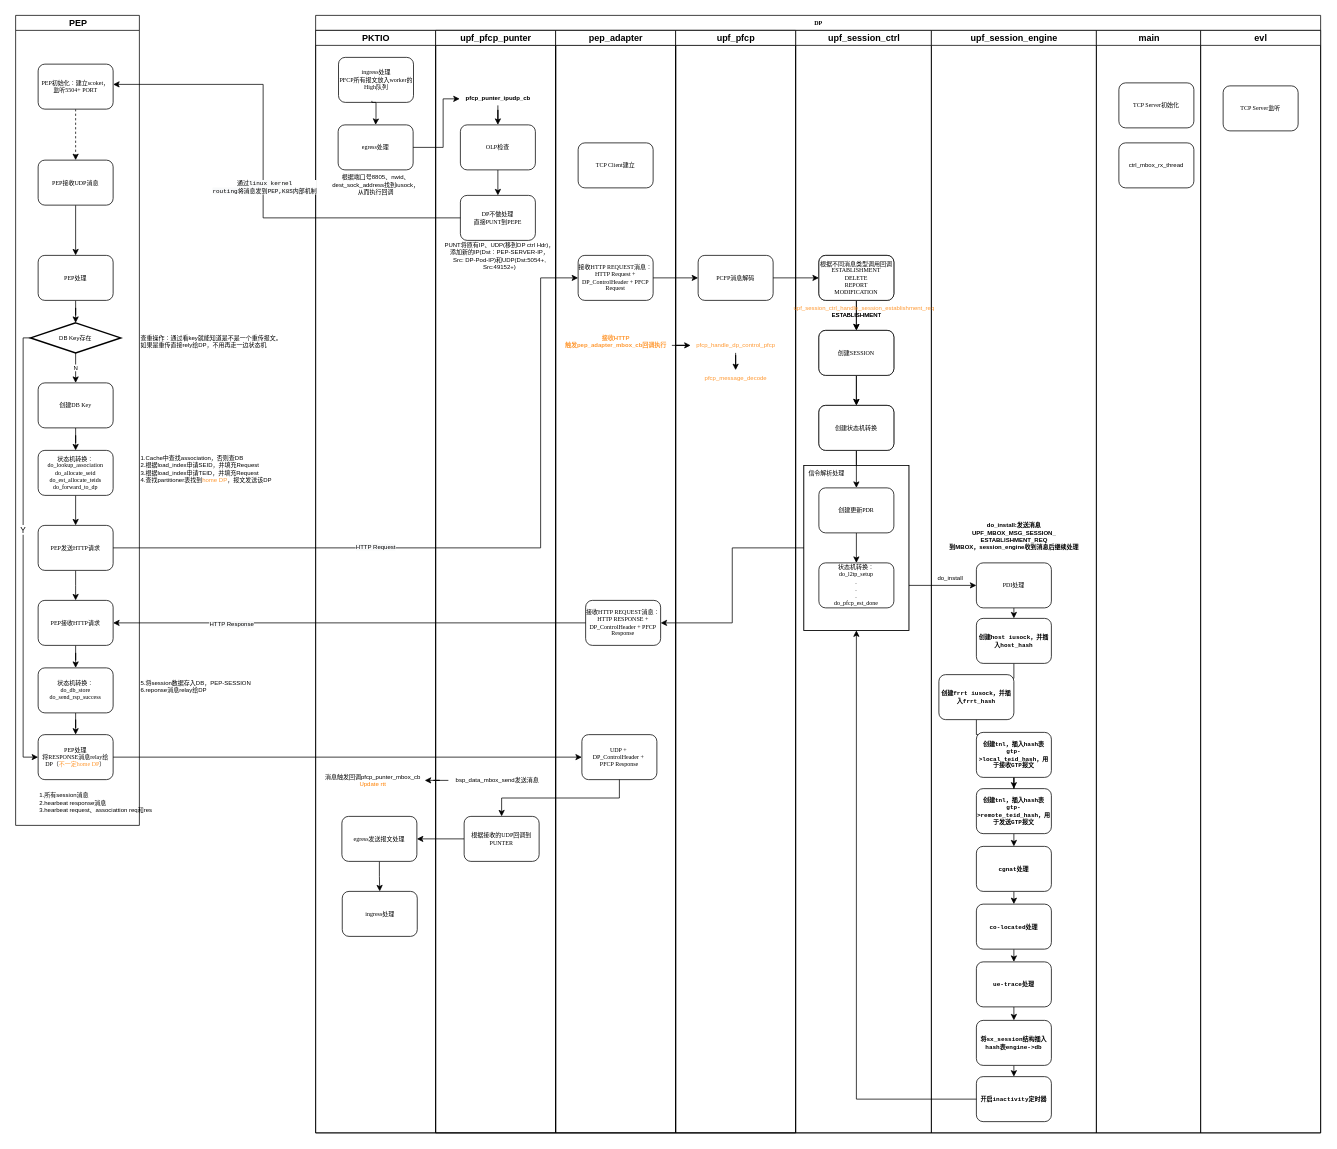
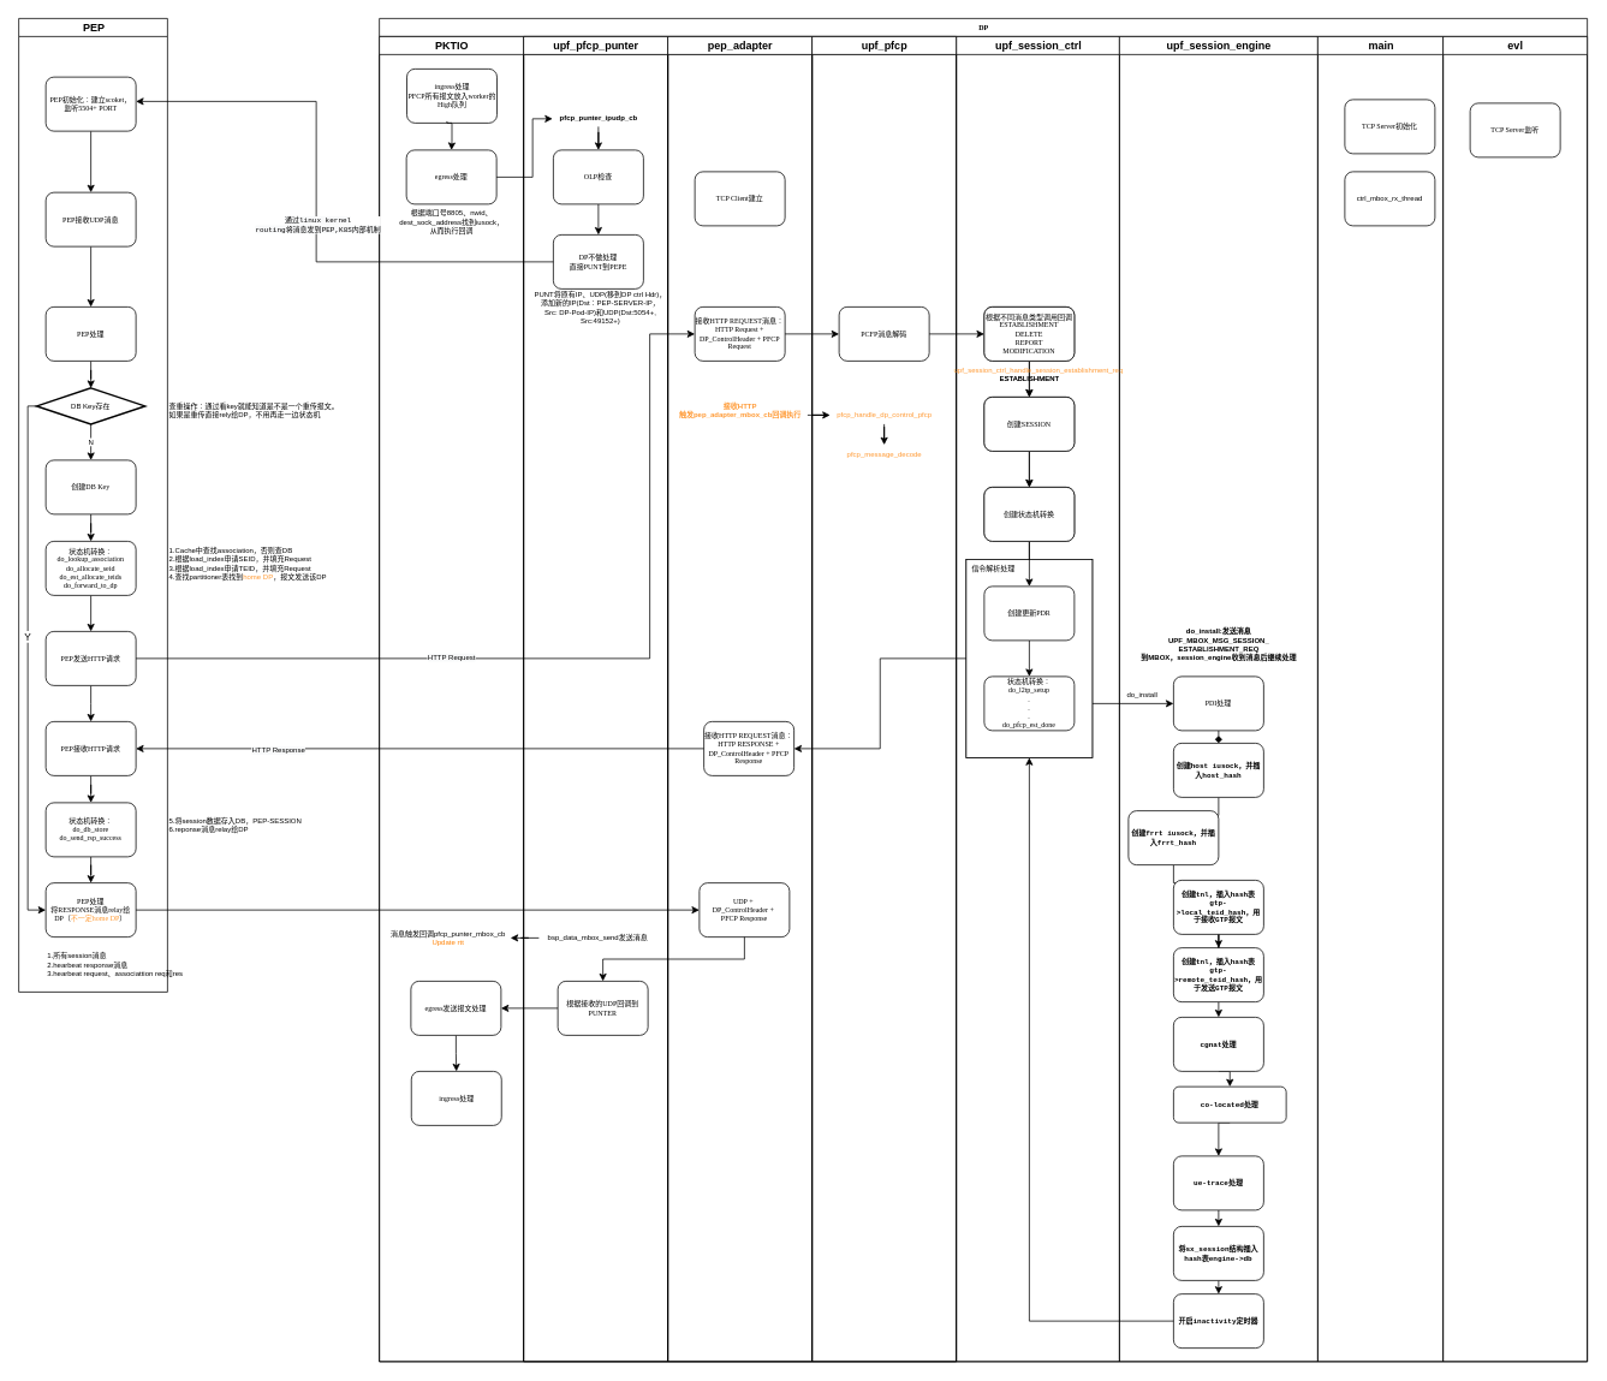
- <mxCell id="98" style="edgeStyle=orthogonalEdgeStyle;rounded=0;orthogonalLoop=1;jettySize=auto;html=1;exitX=0.5;exitY=1;exitDx=0;exitDy=0;entryX=0.5;entryY=0;entryDx=0;entryDy=0;fontColor=default;dashed=1;" parent="97" source="99" target="101" edge="1"><mxGeometry relative="1" as="geometry" /></mxCell>
+ <mxCell id="98" style="edgeStyle=orthogonalEdgeStyle;rounded=0;orthogonalLoop=1;jettySize=auto;html=1;exitX=0.5;exitY=1;exitDx=0;exitDy=0;entryX=0.5;entryY=0;entryDx=0;entryDy=0;fontColor=default;" parent="97" source="99" target="101" edge="1"><mxGeometry relative="1" as="geometry" /></mxCell>
- <mxCell id="70" style="edgeStyle=orthogonalEdgeStyle;rounded=0;orthogonalLoop=1;jettySize=auto;html=1;exitX=0.5;exitY=1;exitDx=0;exitDy=0;entryX=0.5;entryY=0;entryDx=0;entryDy=0;" parent="69" source="71" target="75" edge="1"><mxGeometry relative="1" as="geometry" /></mxCell>
+ <mxCell id="70" style="edgeStyle=orthogonalEdgeStyle;rounded=0;orthogonalLoop=1;jettySize=auto;html=1;exitX=0.5;exitY=1;exitDx=0;exitDy=0;entryX=0.5;entryY=0;entryDx=0;entryDy=0;endArrow=diamond;" parent="69" source="71" target="75" edge="1"><mxGeometry relative="1" as="geometry" /></mxCell>
- <mxCell id="85" value="&lt;span style=&quot;font-weight: bold ; font-family: &amp;#34;courier new&amp;#34;&quot;&gt;co-located&lt;/span&gt;&lt;span style=&quot;font-weight: bold ; font-family: &amp;#34;microsoft yahei&amp;#34;&quot;&gt;处理&lt;/span&gt;" style="rounded=1;whiteSpace=wrap;html=1;shadow=0;labelBackgroundColor=none;strokeWidth=1;fontFamily=Verdana;fontSize=8;align=center;" parent="69" vertex="1"><mxGeometry x="60" y="1165" width="100" height="60" as="geometry" /></mxCell>
+ <mxCell id="85" value="&lt;span style=&quot;font-weight: bold ; font-family: &amp;#34;courier new&amp;#34;&quot;&gt;co-located&lt;/span&gt;&lt;span style=&quot;font-weight: bold ; font-family: &amp;#34;microsoft yahei&amp;#34;&quot;&gt;处理&lt;/span&gt;" style="rounded=1;whiteSpace=wrap;html=1;shadow=0;labelBackgroundColor=none;strokeWidth=1;fontFamily=Verdana;fontSize=8;align=center;" parent="69" vertex="1"><mxGeometry x="60" y="1165" width="125" height="40" as="geometry" /></mxCell>
